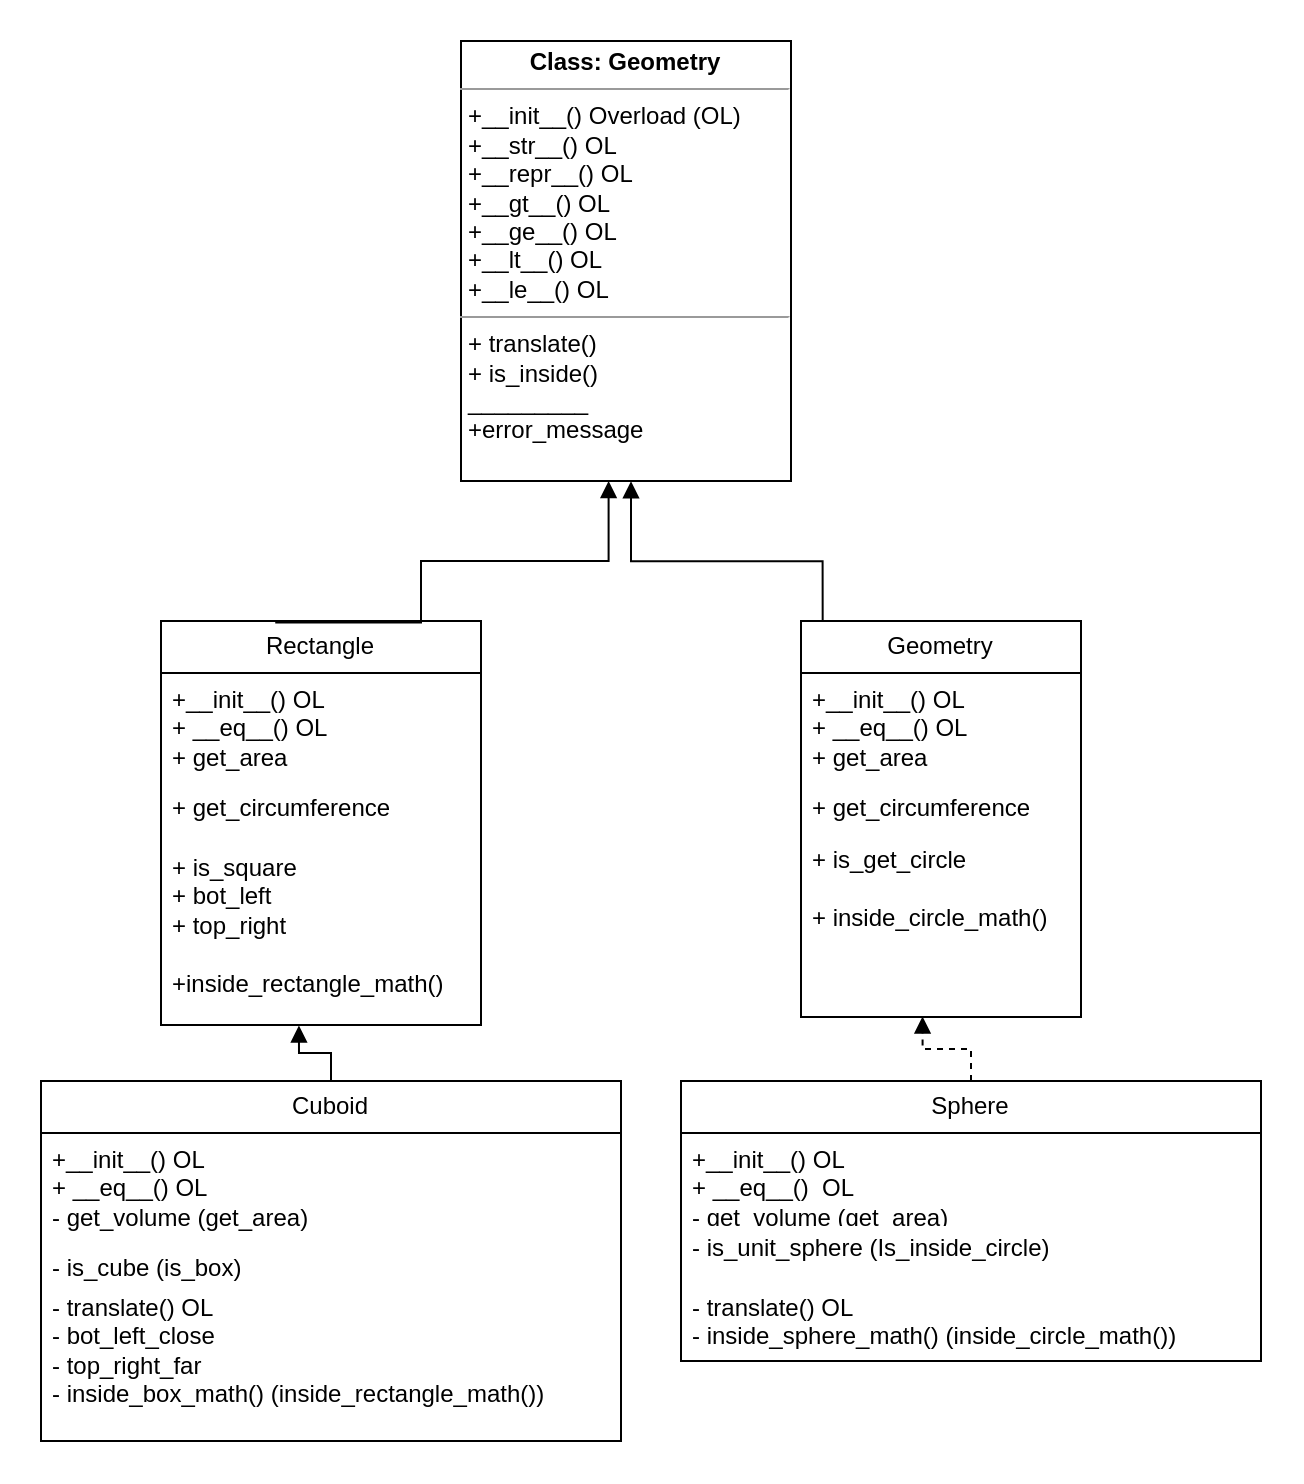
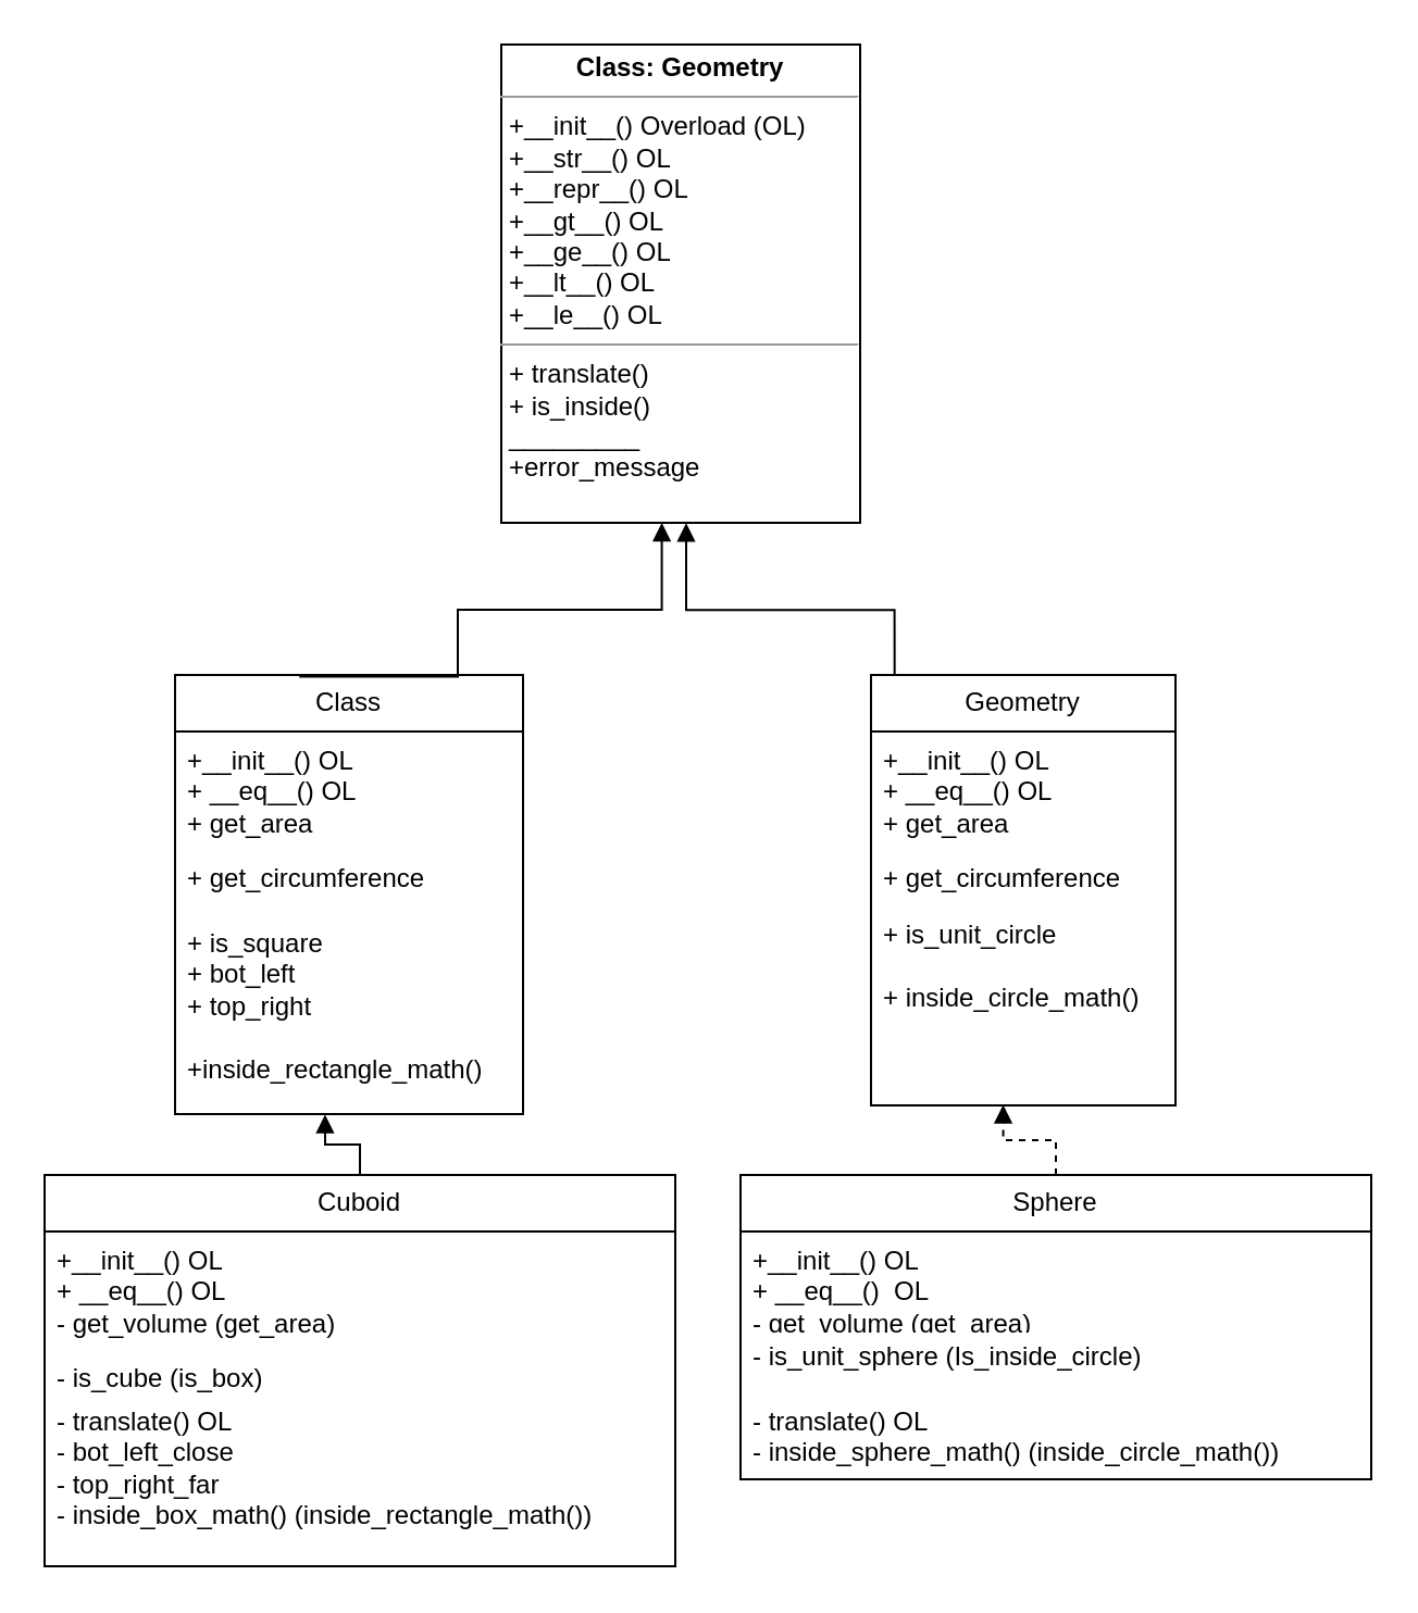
- <mxCell id="3" value="&lt;div&gt;Rectangle&lt;/div&gt;" style="swimlane;fontStyle=0;childLayout=stackLayout;horizontal=1;startSize=26;fillColor=none;horizontalStack=0;resizeParent=1;resizeParentMax=0;resizeLast=0;collapsible=1;marginBottom=0;whiteSpace=wrap;html=1;" parent="1" vertex="1"><mxGeometry x="80" y="310" width="160" height="202" as="geometry" /></mxCell>
+ <mxCell id="3" value="&lt;div&gt;Class&lt;/div&gt;" style="swimlane;fontStyle=0;childLayout=stackLayout;horizontal=1;startSize=26;fillColor=none;horizontalStack=0;resizeParent=1;resizeParentMax=0;resizeLast=0;collapsible=1;marginBottom=0;whiteSpace=wrap;html=1;" parent="1" vertex="1"><mxGeometry x="80" y="310" width="160" height="202" as="geometry" /></mxCell>
- <mxCell id="10" value="&lt;div&gt;+ is_get_circle&lt;/div&gt;&lt;div&gt;&lt;br&gt;&lt;/div&gt;&lt;div&gt;+ inside_circle_math()&lt;br&gt;&lt;/div&gt;" style="text;strokeColor=none;fillColor=none;align=left;verticalAlign=top;spacingLeft=4;spacingRight=4;overflow=hidden;rotatable=0;points=[[0,0.5],[1,0.5]];portConstraint=eastwest;whiteSpace=wrap;html=1;" parent="7" vertex="1"><mxGeometry y="106" width="140" height="92" as="geometry" /></mxCell>
+ <mxCell id="10" value="&lt;div&gt;+ is_unit_circle&lt;/div&gt;&lt;div&gt;&lt;br&gt;&lt;/div&gt;&lt;div&gt;+ inside_circle_math()&lt;br&gt;&lt;/div&gt;" style="text;strokeColor=none;fillColor=none;align=left;verticalAlign=top;spacingLeft=4;spacingRight=4;overflow=hidden;rotatable=0;points=[[0,0.5],[1,0.5]];portConstraint=eastwest;whiteSpace=wrap;html=1;" parent="7" vertex="1"><mxGeometry y="106" width="140" height="92" as="geometry" /></mxCell>
